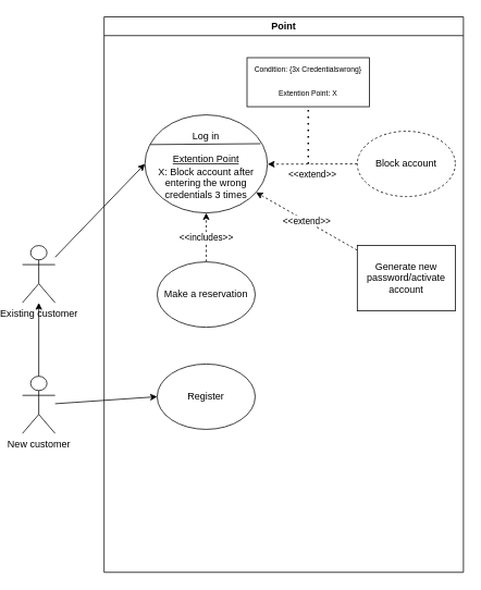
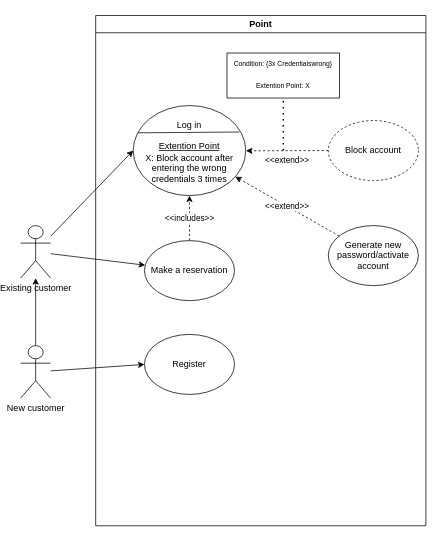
- <mxCell id="12" value="Generate new password/activate account" style="whiteSpace=wrap;html=1;rounded=0;" vertex="1" parent="2"><mxGeometry x="310" y="280" width="120" height="80" as="geometry" /></mxCell>
+ <mxCell id="12" value="Generate new password/activate account" style="ellipse;whiteSpace=wrap;html=1;" vertex="1" parent="2"><mxGeometry x="310" y="280" width="120" height="80" as="geometry" /></mxCell>
+ <mxCell id="14" style="rounded=0;orthogonalLoop=1;jettySize=auto;html=1;" edge="1" parent="1" source="15" target="5"><mxGeometry relative="1" as="geometry" /></mxCell>
